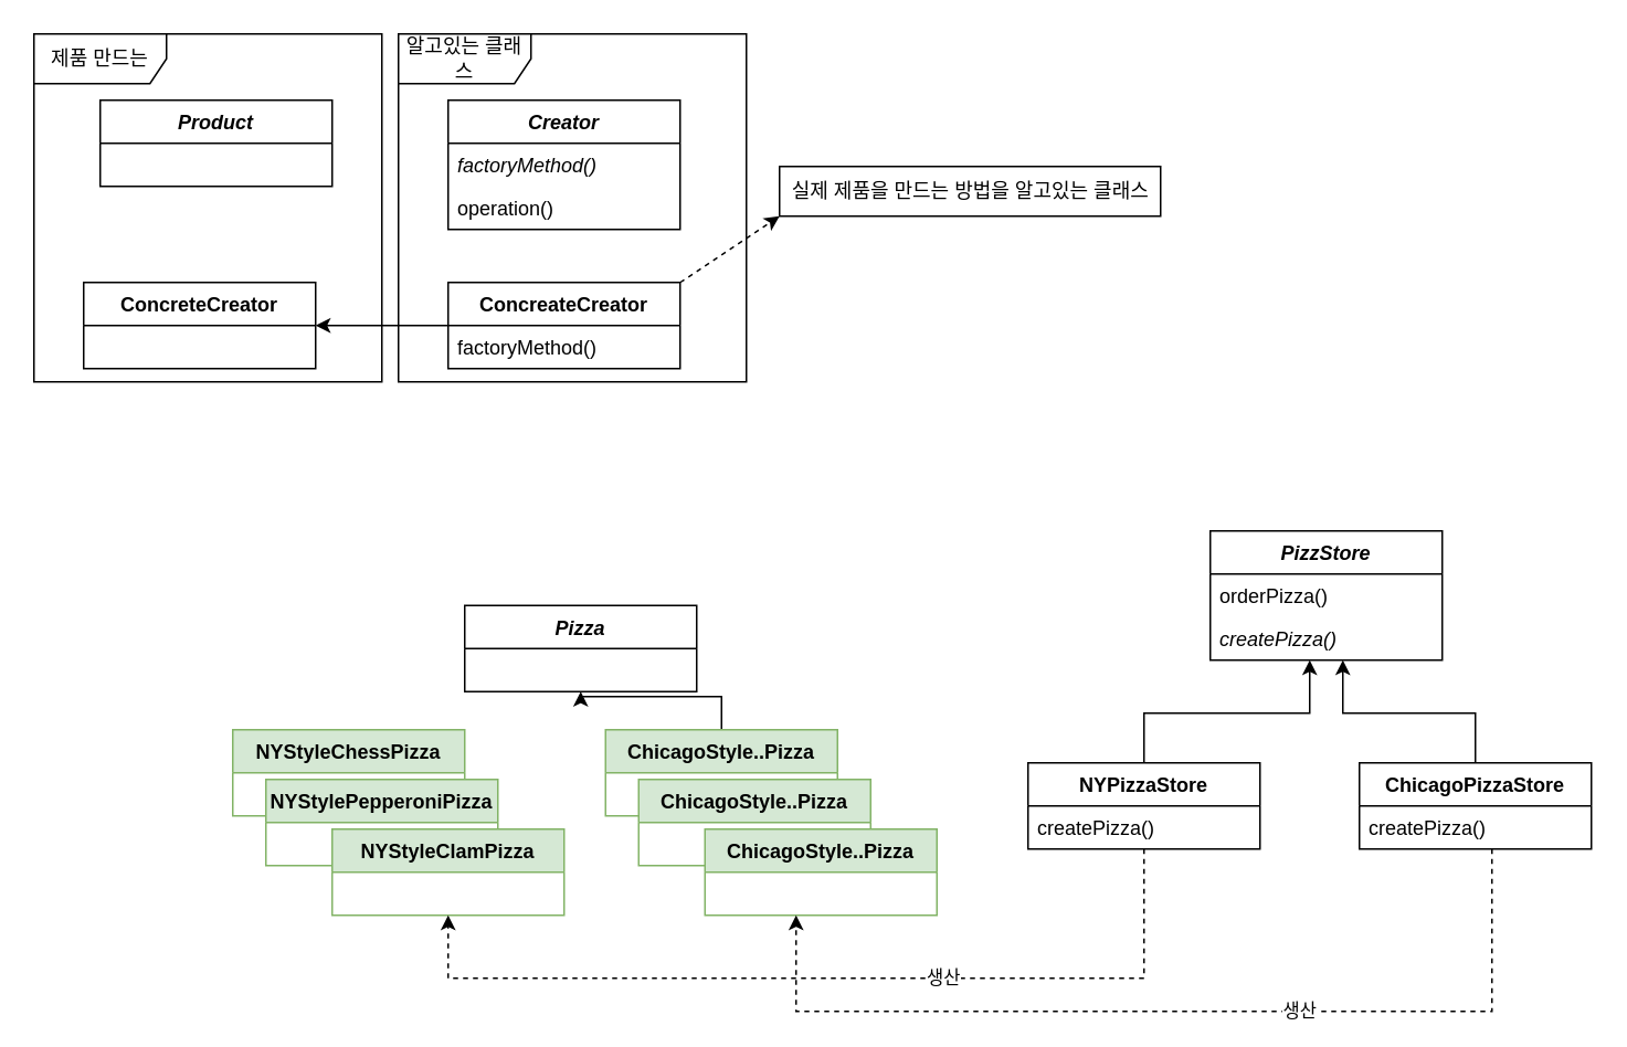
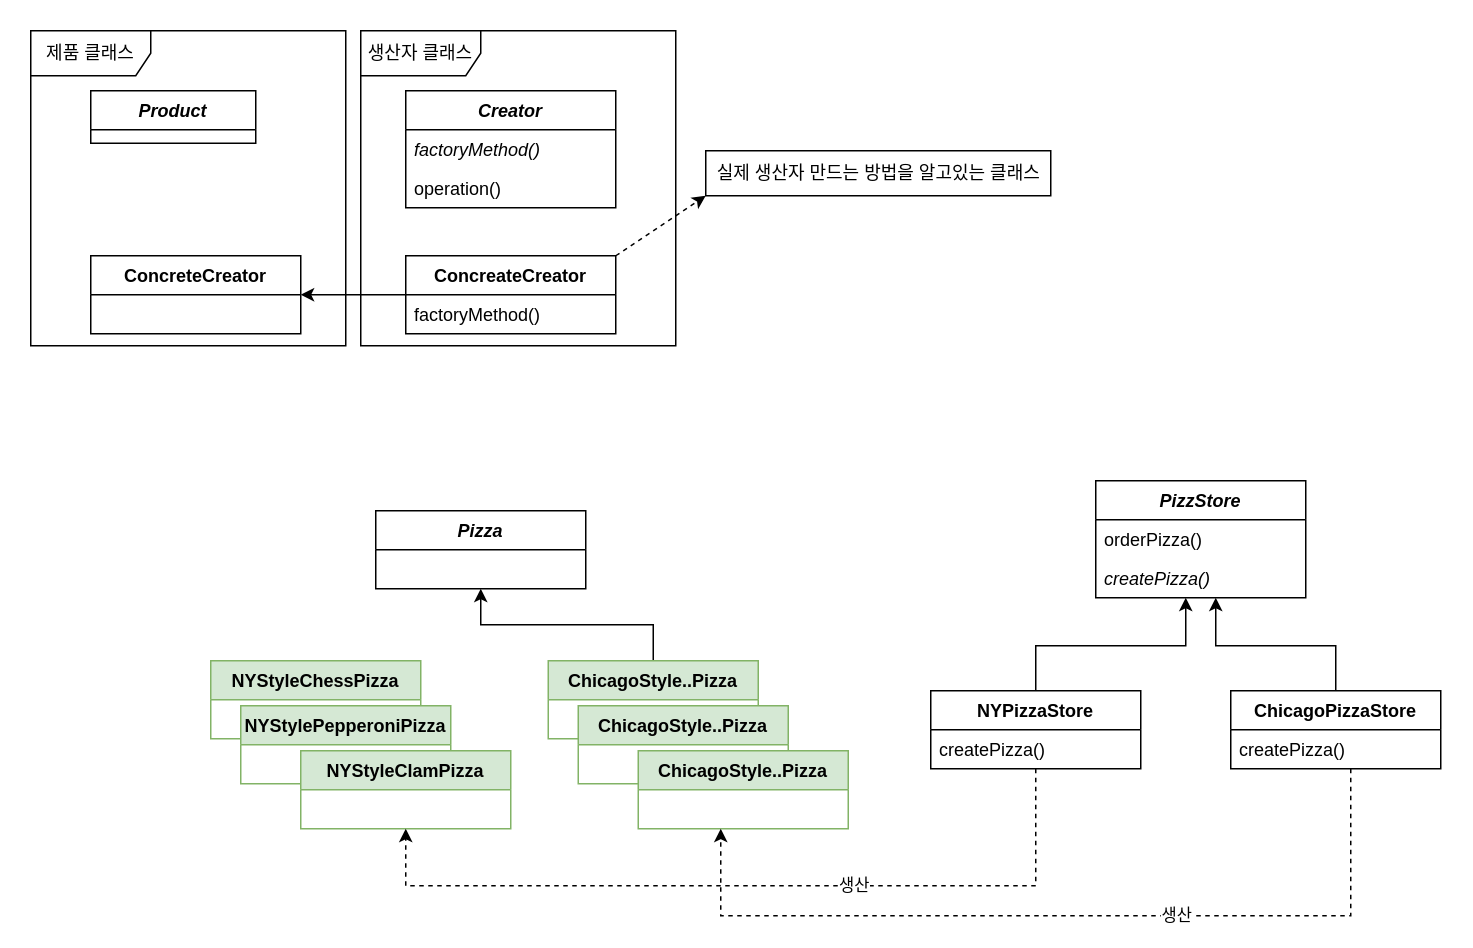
- <mxCell id="12" value="제품 만드는" style="shape=umlFrame;whiteSpace=wrap;html=1;strokeColor=default;fillColor=none;width=80;height=30;" vertex="1" parent="1"><mxGeometry x="20" y="20" width="210" height="210" as="geometry" /></mxCell>
+ <mxCell id="12" value="제품 클래스" style="shape=umlFrame;whiteSpace=wrap;html=1;strokeColor=default;fillColor=none;width=80;height=30;" vertex="1" parent="1"><mxGeometry x="20" y="20" width="210" height="210" as="geometry" /></mxCell>
- <mxCell id="13" value="알고있는 클래스" style="shape=umlFrame;whiteSpace=wrap;html=1;strokeColor=default;fillColor=none;width=80;height=30;" vertex="1" parent="1"><mxGeometry x="240" y="20" width="210" height="210" as="geometry" /></mxCell>
+ <mxCell id="13" value="생산자 클래스" style="shape=umlFrame;whiteSpace=wrap;html=1;strokeColor=default;fillColor=none;width=80;height=30;" vertex="1" parent="1"><mxGeometry x="240" y="20" width="210" height="210" as="geometry" /></mxCell>
- <mxCell id="2" value="Product" style="swimlane;fontStyle=3;childLayout=stackLayout;horizontal=1;startSize=26;fillColor=none;horizontalStack=0;resizeParent=1;resizeParentMax=0;resizeLast=0;collapsible=1;marginBottom=0;" vertex="1" parent="1"><mxGeometry x="60" y="60" width="140" height="52" as="geometry" /></mxCell>
+ <mxCell id="2" value="Product" style="swimlane;fontStyle=3;childLayout=stackLayout;horizontal=1;startSize=26;fillColor=none;horizontalStack=0;resizeParent=1;resizeParentMax=0;resizeLast=0;collapsible=1;marginBottom=0;" vertex="1" parent="1"><mxGeometry x="60" y="60" width="110" height="35" as="geometry" /></mxCell>
- <mxCell id="11" value="실제 제품을 만드는 방법을 알고있는 클래스" style="text;html=1;align=center;verticalAlign=middle;resizable=0;points=[];autosize=1;strokeColor=default;fillColor=none;" vertex="1" parent="1"><mxGeometry x="470" y="100" width="230" height="30" as="geometry" /></mxCell>
+ <mxCell id="11" value="실제 생산자 만드는 방법을 알고있는 클래스" style="text;html=1;align=center;verticalAlign=middle;resizable=0;points=[];autosize=1;strokeColor=default;fillColor=none;" vertex="1" parent="1"><mxGeometry x="470" y="100" width="230" height="30" as="geometry" /></mxCell>
- <mxCell id="3" value="ConcreteCreator" style="swimlane;fontStyle=1;childLayout=stackLayout;horizontal=1;startSize=26;fillColor=none;horizontalStack=0;resizeParent=1;resizeParentMax=0;resizeLast=0;collapsible=1;marginBottom=0;" vertex="1" parent="1"><mxGeometry x="50" y="170" width="140" height="52" as="geometry" /></mxCell>
+ <mxCell id="3" value="ConcreteCreator" style="swimlane;fontStyle=1;childLayout=stackLayout;horizontal=1;startSize=26;fillColor=none;horizontalStack=0;resizeParent=1;resizeParentMax=0;resizeLast=0;collapsible=1;marginBottom=0;" vertex="1" parent="1"><mxGeometry x="60" y="170" width="140" height="52" as="geometry" /></mxCell>
- <mxCell id="14" value="Pizza" style="swimlane;fontStyle=3;childLayout=stackLayout;horizontal=1;startSize=26;fillColor=none;horizontalStack=0;resizeParent=1;resizeParentMax=0;resizeLast=0;collapsible=1;marginBottom=0;strokeColor=default;" vertex="1" parent="1"><mxGeometry x="280" y="365" width="140" height="52" as="geometry" /></mxCell>
+ <mxCell id="14" value="Pizza" style="swimlane;fontStyle=3;childLayout=stackLayout;horizontal=1;startSize=26;fillColor=none;horizontalStack=0;resizeParent=1;resizeParentMax=0;resizeLast=0;collapsible=1;marginBottom=0;strokeColor=default;" vertex="1" parent="1"><mxGeometry x="250" y="340" width="140" height="52" as="geometry" /></mxCell>
